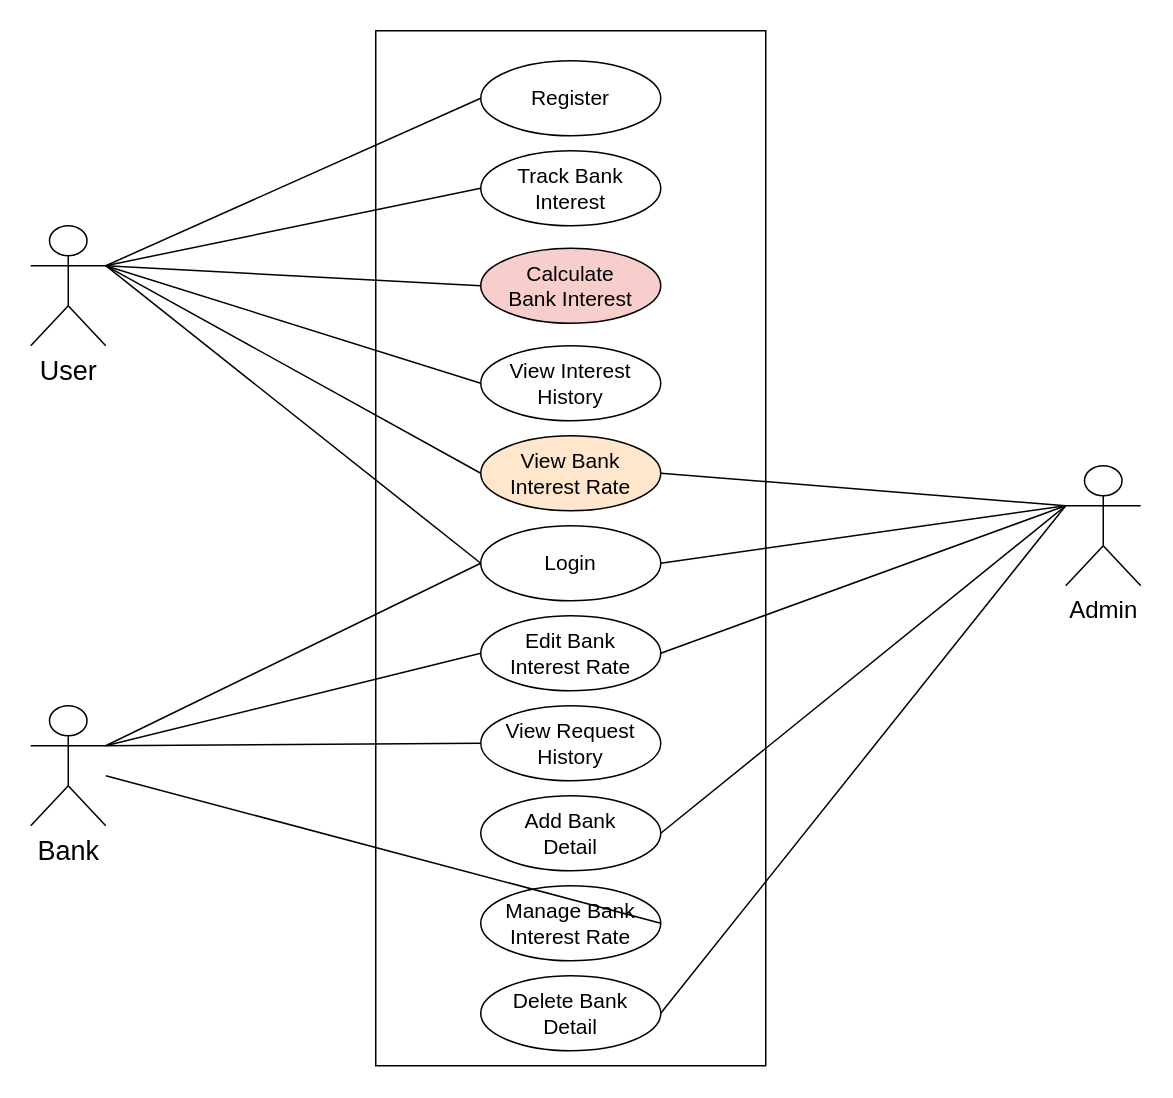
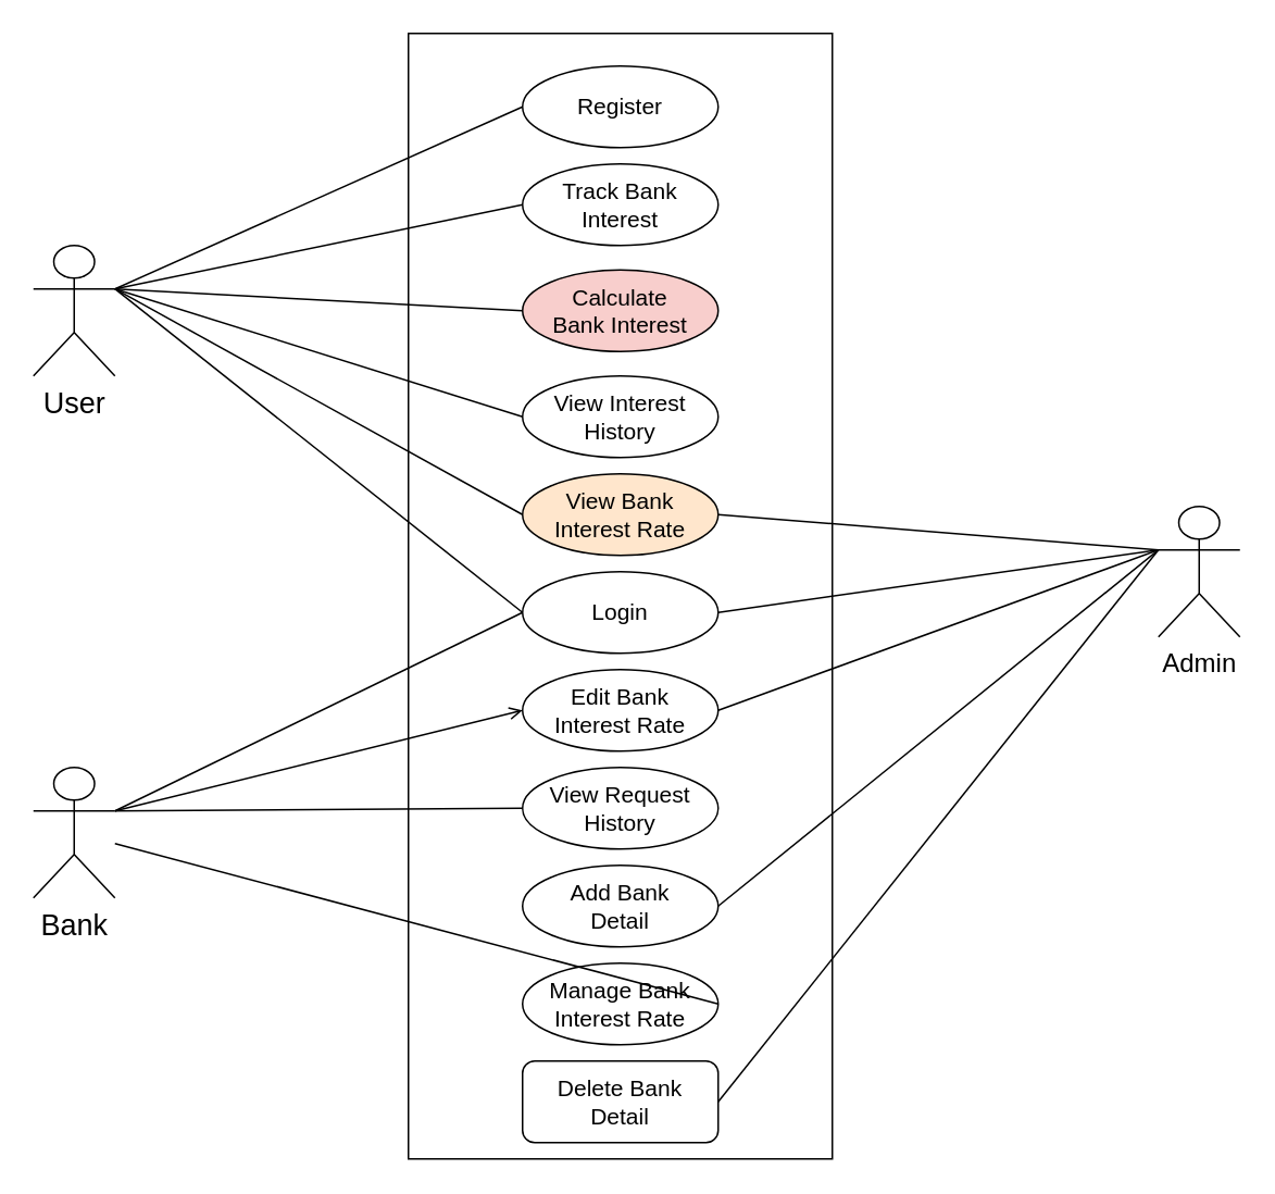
- <mxCell id="30" value="" style="endArrow=none;html=1;rounded=0;entryX=0;entryY=0.5;entryDx=0;entryDy=0;exitX=1;exitY=0.333;exitDx=0;exitDy=0;exitPerimeter=0;" edge="1" parent="1" source="5" target="11"><mxGeometry width="50" height="50" relative="1" as="geometry"><mxPoint x="80" y="507" as="sourcePoint" /><mxPoint x="330" y="385" as="targetPoint" /></mxGeometry></mxCell>
+ <mxCell id="30" value="" style="endArrow=open;html=1;rounded=0;entryX=0;entryY=0.5;entryDx=0;entryDy=0;exitX=1;exitY=0.333;exitDx=0;exitDy=0;exitPerimeter=0;" edge="1" parent="1" source="5" target="11"><mxGeometry width="50" height="50" relative="1" as="geometry"><mxPoint x="80" y="507" as="sourcePoint" /><mxPoint x="330" y="385" as="targetPoint" /></mxGeometry></mxCell>
- <mxCell id="15" value="&lt;span style=&quot;font-size: 14px;&quot;&gt;Delete Bank&lt;br&gt;Detail&lt;br&gt;&lt;/span&gt;" style="ellipse;whiteSpace=wrap;html=1;" vertex="1" parent="1"><mxGeometry x="320" y="650" width="120" height="50" as="geometry" /></mxCell>
+ <mxCell id="15" value="&lt;span style=&quot;font-size: 14px;&quot;&gt;Delete Bank&lt;br&gt;Detail&lt;br&gt;&lt;/span&gt;" style="whiteSpace=wrap;html=1;rounded=1;" vertex="1" parent="1"><mxGeometry x="320" y="650" width="120" height="50" as="geometry" /></mxCell>
